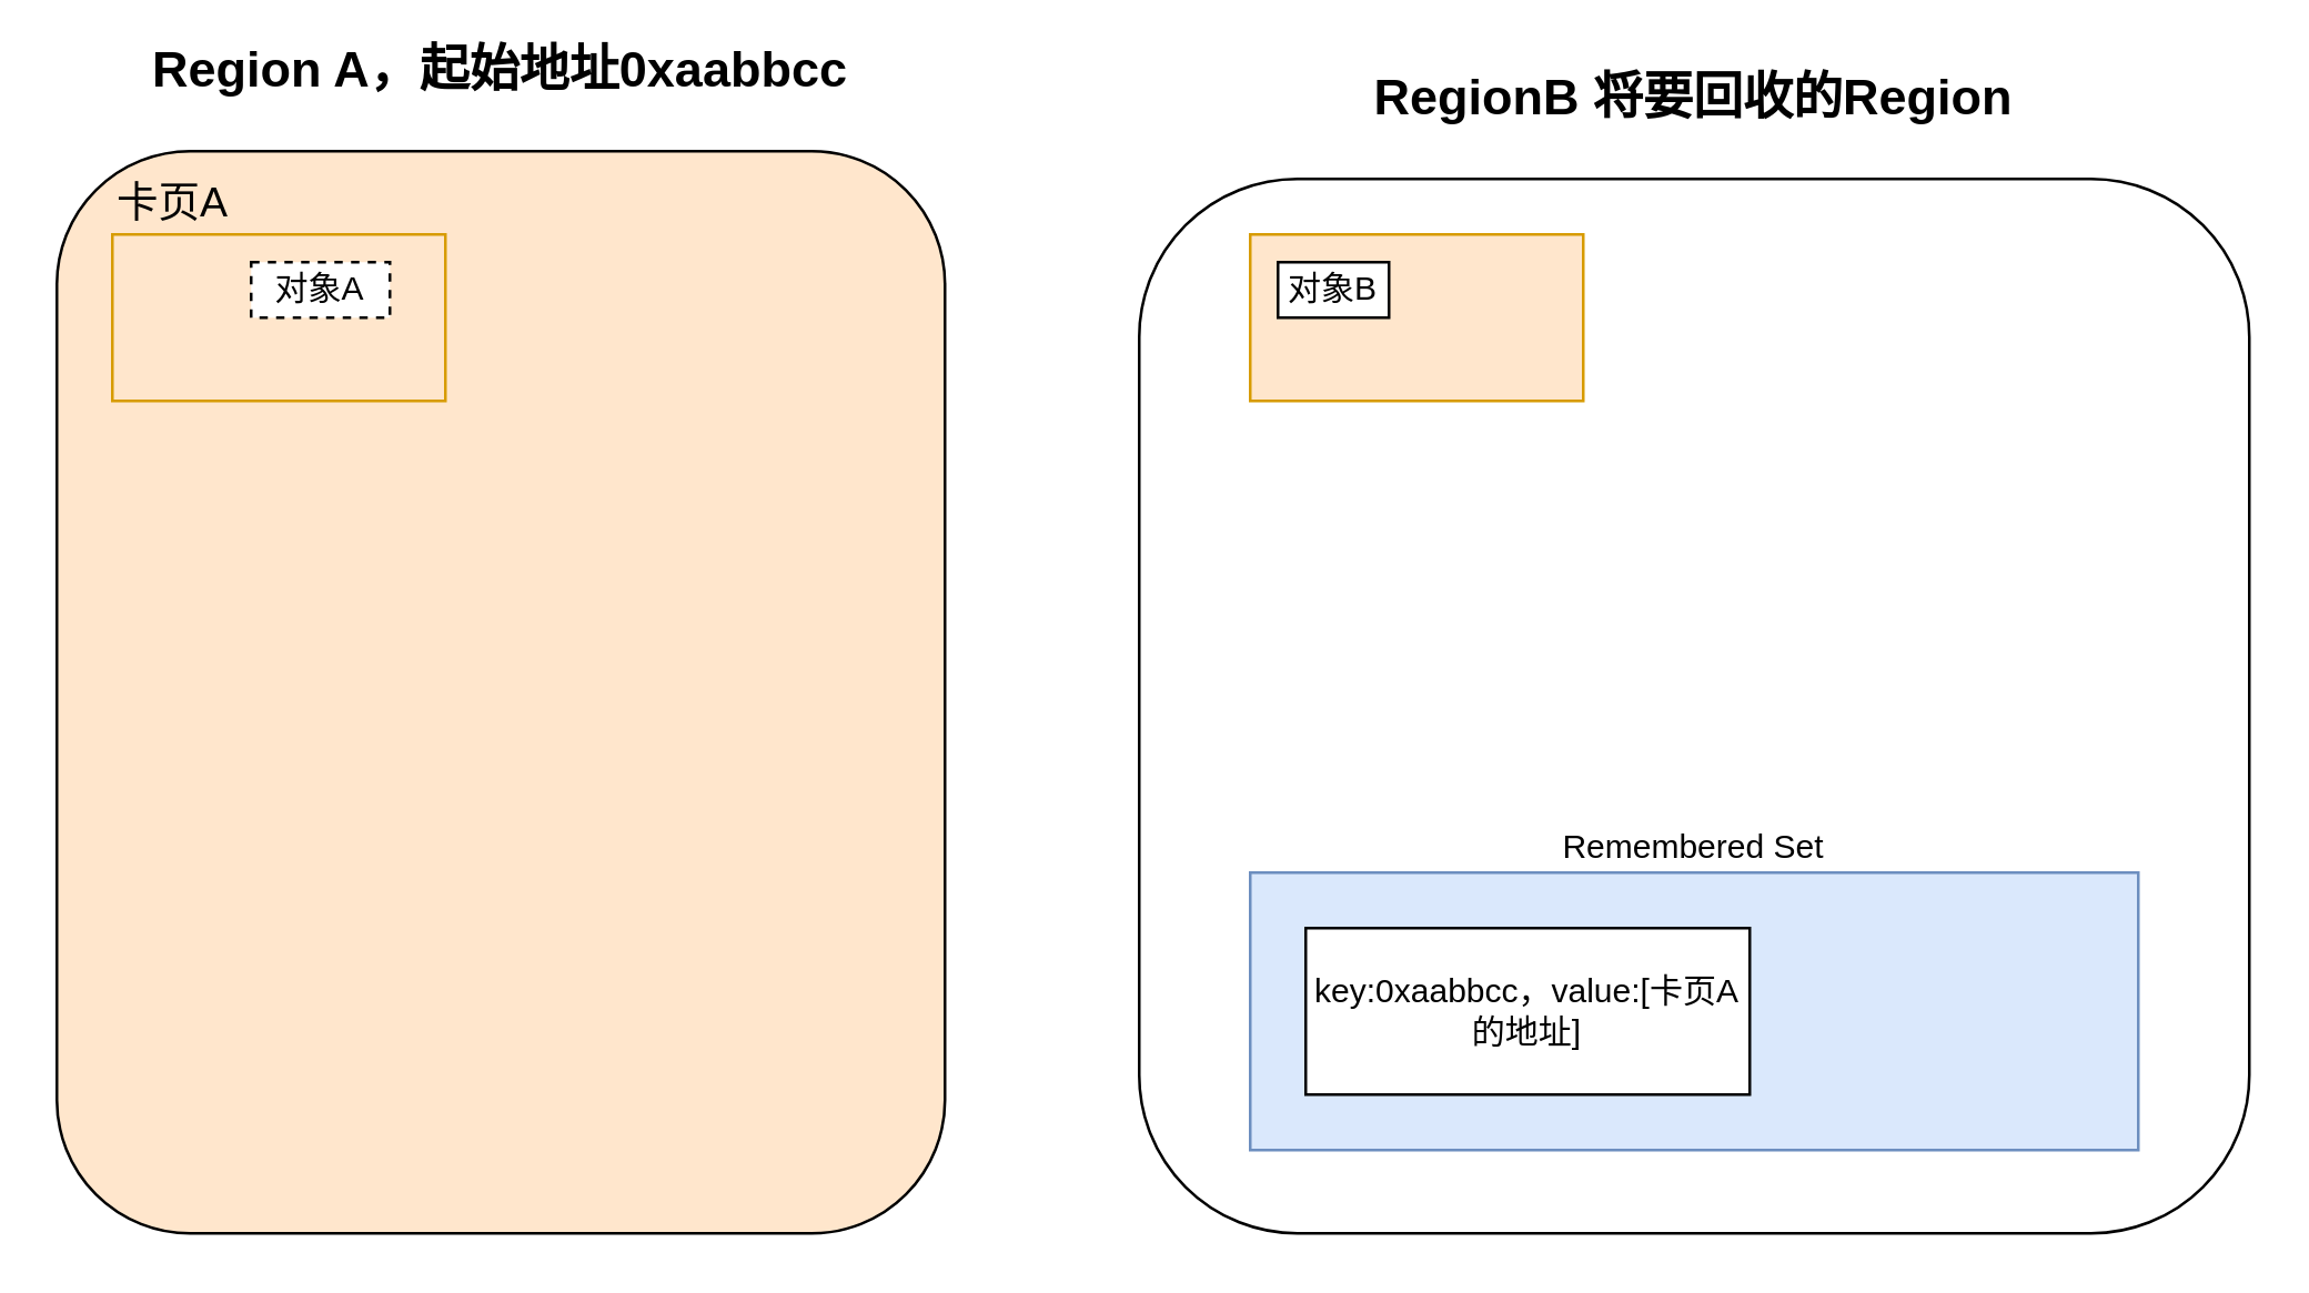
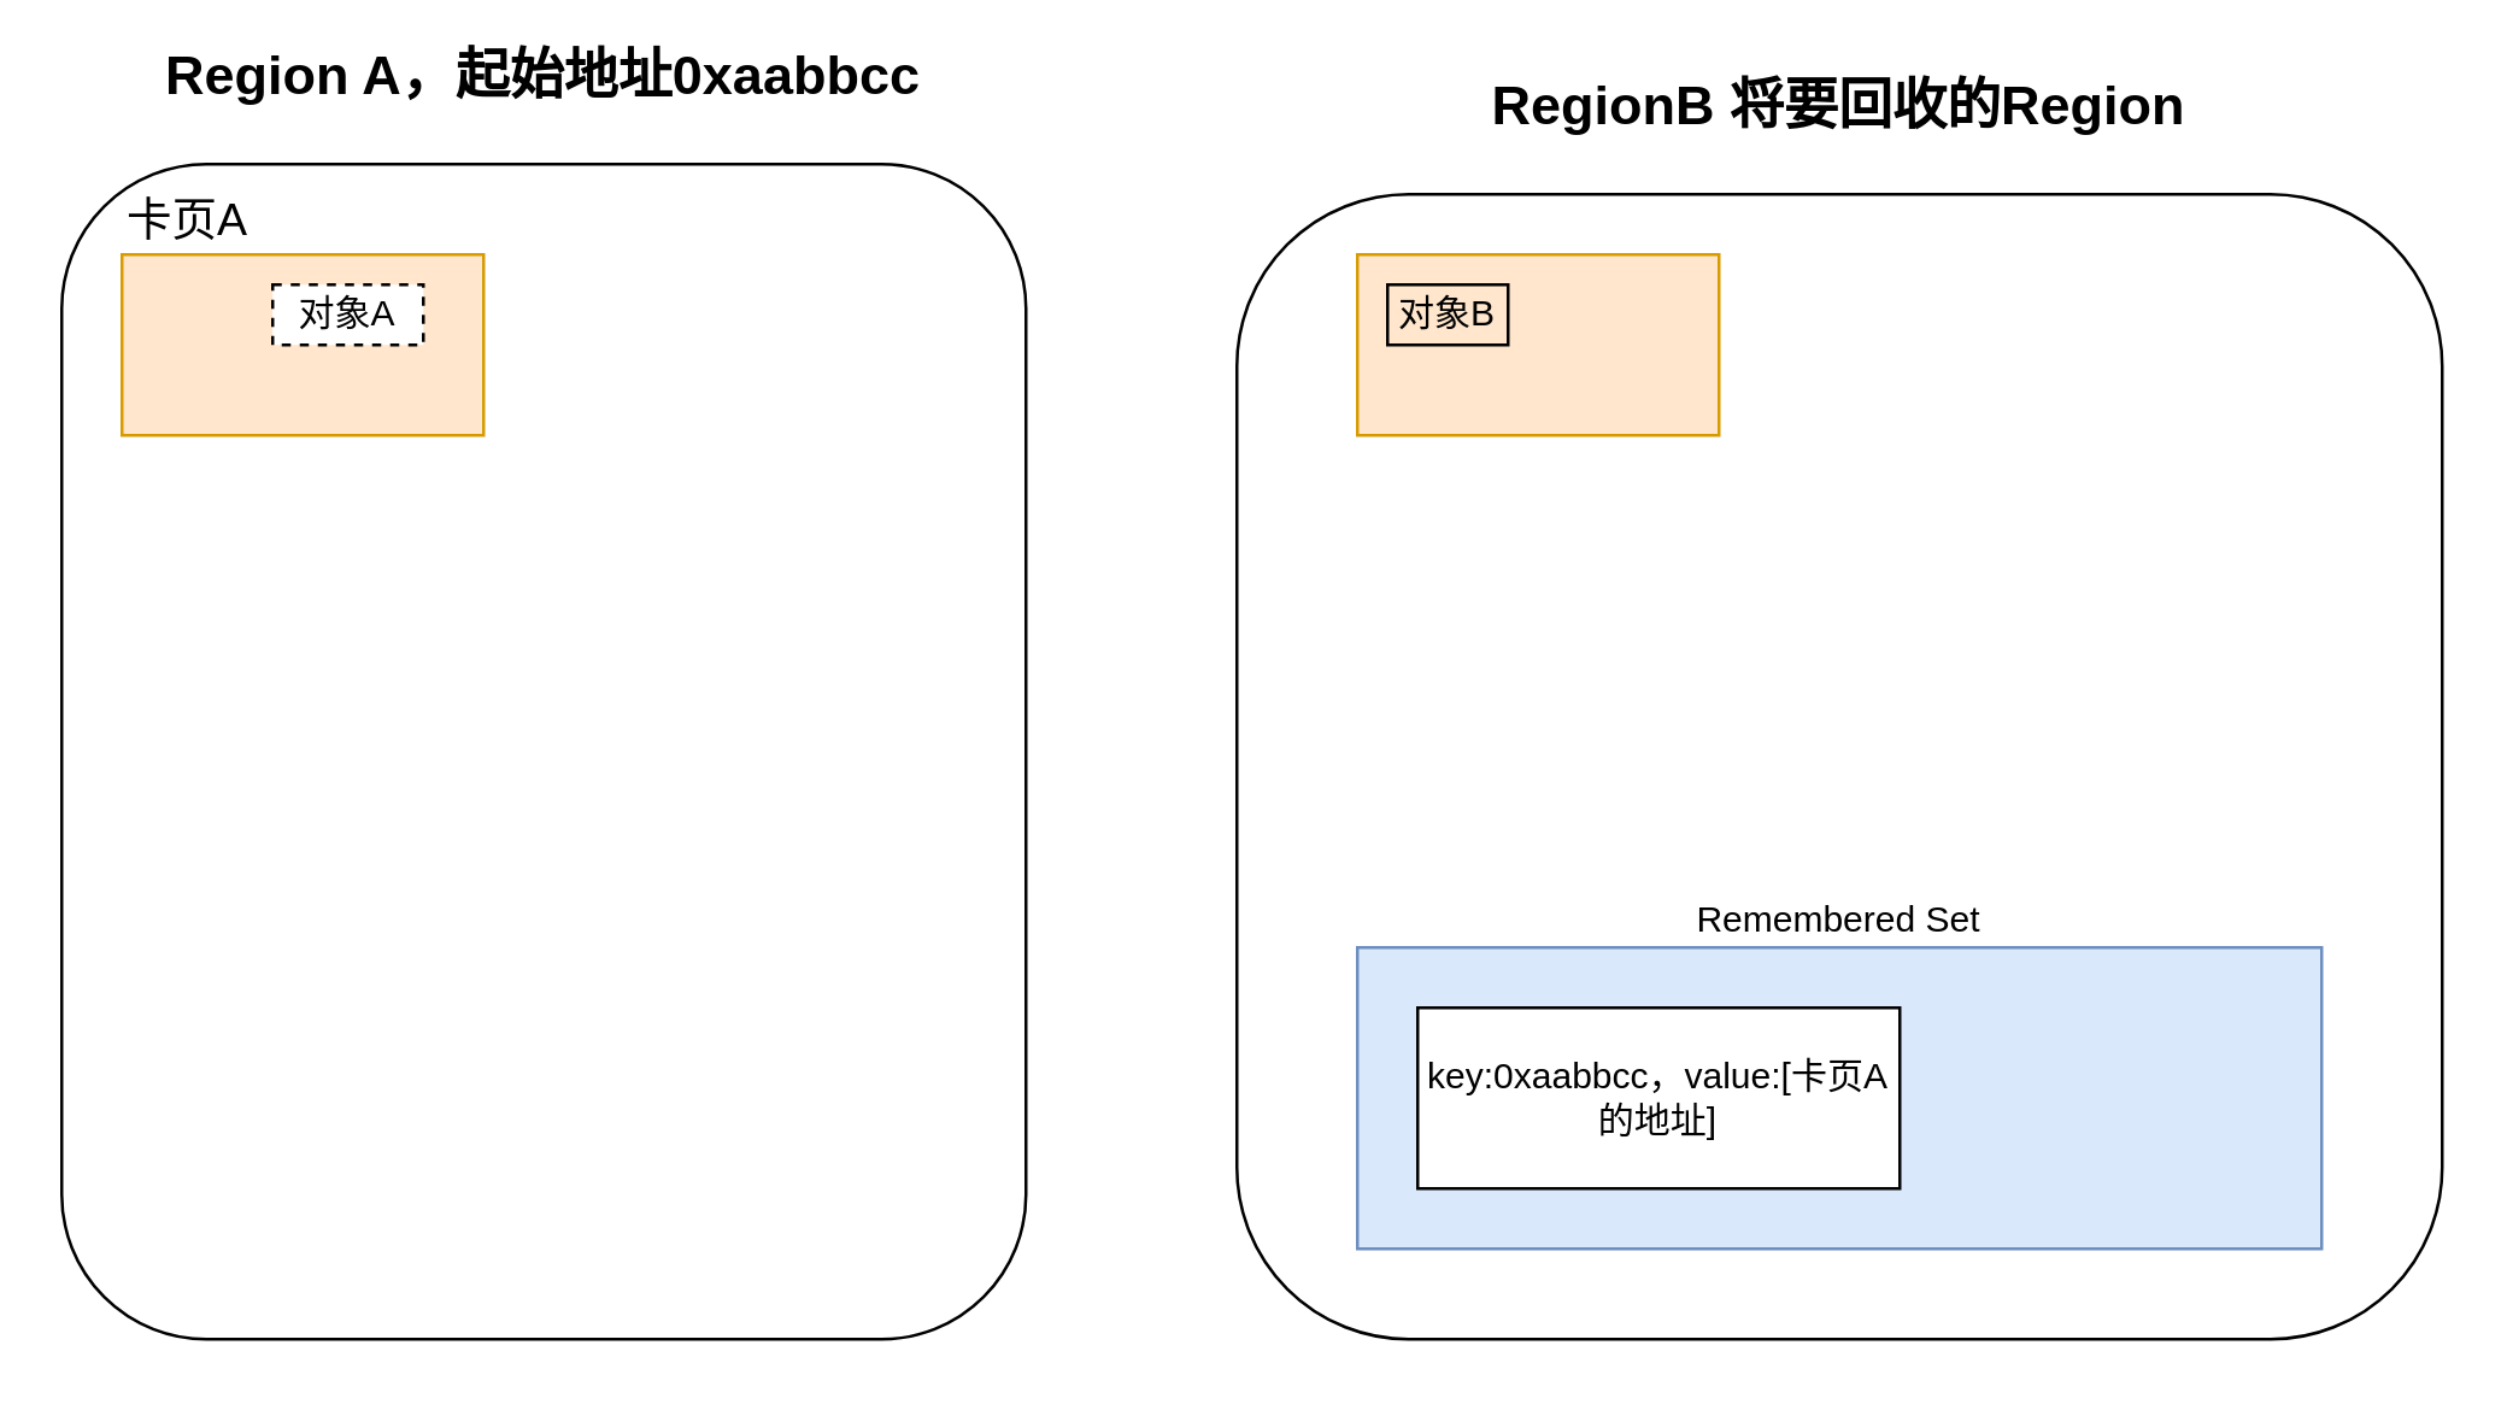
- <mxCell id="9" value="对象B" style="rounded=0;whiteSpace=wrap;html=1;" vertex="1" parent="1"><mxGeometry x="460" y="60" width="40" height="20" as="geometry" /></mxCell>
+ <mxCell id="9" value="对象B" style="rounded=0;whiteSpace=wrap;html=1;fillColor=#ffe6cc;" vertex="1" parent="1"><mxGeometry x="460" y="60" width="40" height="20" as="geometry" /></mxCell>
- <mxCell id="2" value="&lt;h2&gt;Region A，起始地址0xaabbcc&lt;/h2&gt;" style="rounded=1;whiteSpace=wrap;html=1;align=center;horizontal=1;verticalAlign=bottom;labelPosition=center;verticalLabelPosition=top;fillColor=#ffe6cc;" vertex="1" parent="1"><mxGeometry x="20" y="20" width="320" height="390" as="geometry" /></mxCell>
+ <mxCell id="2" value="&lt;h2&gt;Region A，起始地址0xaabbcc&lt;/h2&gt;" style="rounded=1;whiteSpace=wrap;html=1;align=center;horizontal=1;verticalAlign=bottom;labelPosition=center;verticalLabelPosition=top;" vertex="1" parent="1"><mxGeometry x="20" y="20" width="320" height="390" as="geometry" /></mxCell>
